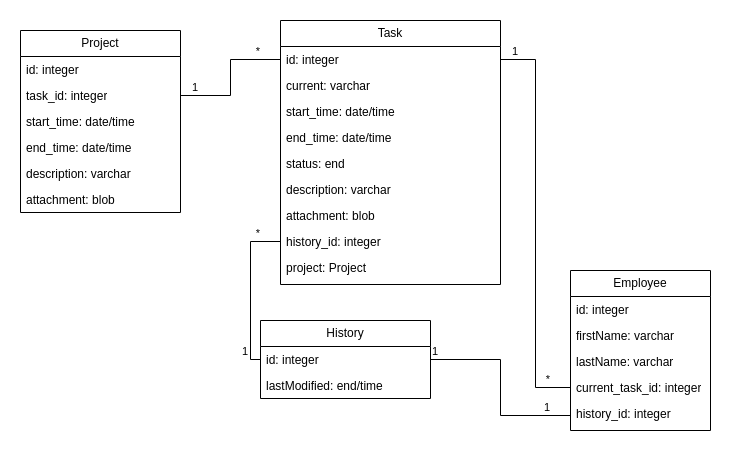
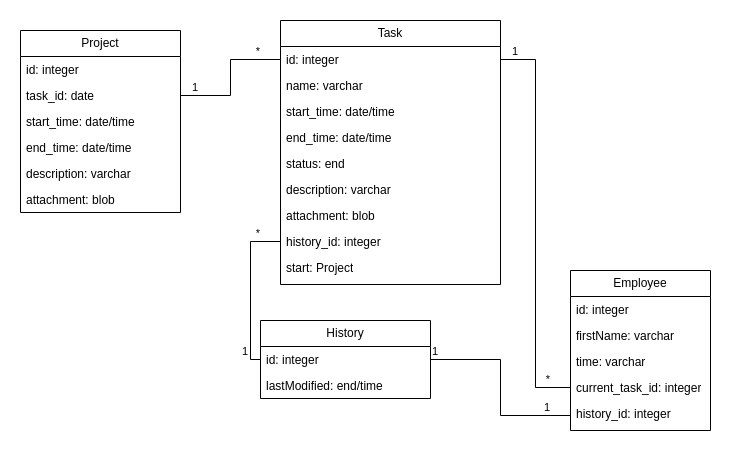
- <mxCell id="10" value="current: varchar" style="text;strokeColor=none;fillColor=none;align=left;verticalAlign=top;spacingLeft=4;spacingRight=4;overflow=hidden;rotatable=0;points=[[0,0.5],[1,0.5]];portConstraint=eastwest;whiteSpace=wrap;html=1;" vertex="1" parent="8"><mxGeometry y="52" width="220" height="26" as="geometry" /></mxCell>
+ <mxCell id="10" value="name: varchar" style="text;strokeColor=none;fillColor=none;align=left;verticalAlign=top;spacingLeft=4;spacingRight=4;overflow=hidden;rotatable=0;points=[[0,0.5],[1,0.5]];portConstraint=eastwest;whiteSpace=wrap;html=1;" vertex="1" parent="8"><mxGeometry y="52" width="220" height="26" as="geometry" /></mxCell>
- <mxCell id="20" value="task_id: integer" style="text;strokeColor=none;fillColor=none;align=left;verticalAlign=top;spacingLeft=4;spacingRight=4;overflow=hidden;rotatable=0;points=[[0,0.5],[1,0.5]];portConstraint=eastwest;whiteSpace=wrap;html=1;" vertex="1" parent="18"><mxGeometry y="52" width="160" height="26" as="geometry" /></mxCell>
+ <mxCell id="20" value="task_id: date" style="text;strokeColor=none;fillColor=none;align=left;verticalAlign=top;spacingLeft=4;spacingRight=4;overflow=hidden;rotatable=0;points=[[0,0.5],[1,0.5]];portConstraint=eastwest;whiteSpace=wrap;html=1;" vertex="1" parent="18"><mxGeometry y="52" width="160" height="26" as="geometry" /></mxCell>
- <mxCell id="17" value="project: Project" style="text;strokeColor=none;fillColor=none;align=left;verticalAlign=top;spacingLeft=4;spacingRight=4;overflow=hidden;rotatable=0;points=[[0,0.5],[1,0.5]];portConstraint=eastwest;whiteSpace=wrap;html=1;" vertex="1" parent="8"><mxGeometry y="234" width="220" height="30" as="geometry" /></mxCell>
+ <mxCell id="17" value="start: Project" style="text;strokeColor=none;fillColor=none;align=left;verticalAlign=top;spacingLeft=4;spacingRight=4;overflow=hidden;rotatable=0;points=[[0,0.5],[1,0.5]];portConstraint=eastwest;whiteSpace=wrap;html=1;" vertex="1" parent="8"><mxGeometry y="234" width="220" height="30" as="geometry" /></mxCell>
- <mxCell id="5" value="lastName: varchar" style="text;strokeColor=none;fillColor=none;align=left;verticalAlign=top;spacingLeft=4;spacingRight=4;overflow=hidden;rotatable=0;points=[[0,0.5],[1,0.5]];portConstraint=eastwest;whiteSpace=wrap;html=1;" vertex="1" parent="2"><mxGeometry y="78" width="140" height="26" as="geometry" /></mxCell>
+ <mxCell id="5" value="time: varchar" style="text;strokeColor=none;fillColor=none;align=left;verticalAlign=top;spacingLeft=4;spacingRight=4;overflow=hidden;rotatable=0;points=[[0,0.5],[1,0.5]];portConstraint=eastwest;whiteSpace=wrap;html=1;" vertex="1" parent="2"><mxGeometry y="78" width="140" height="26" as="geometry" /></mxCell>
